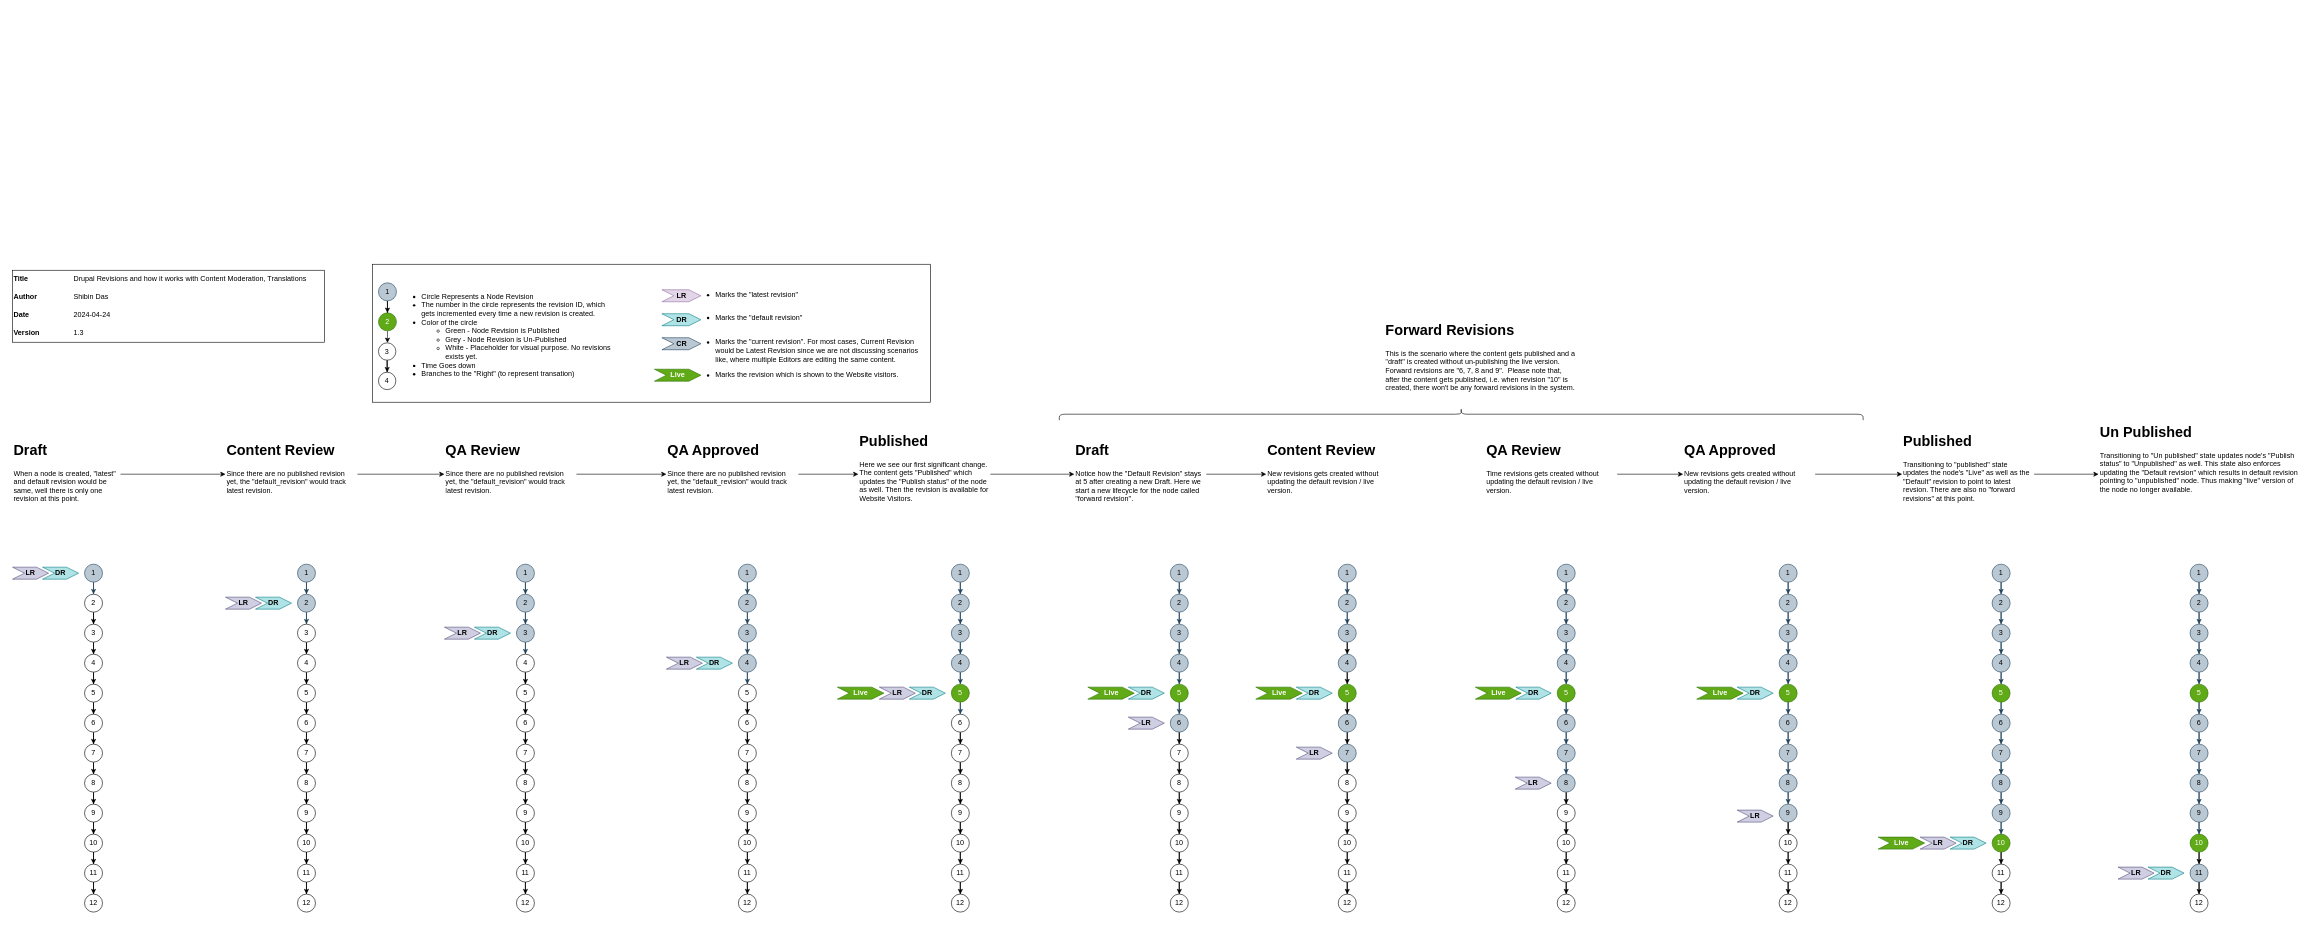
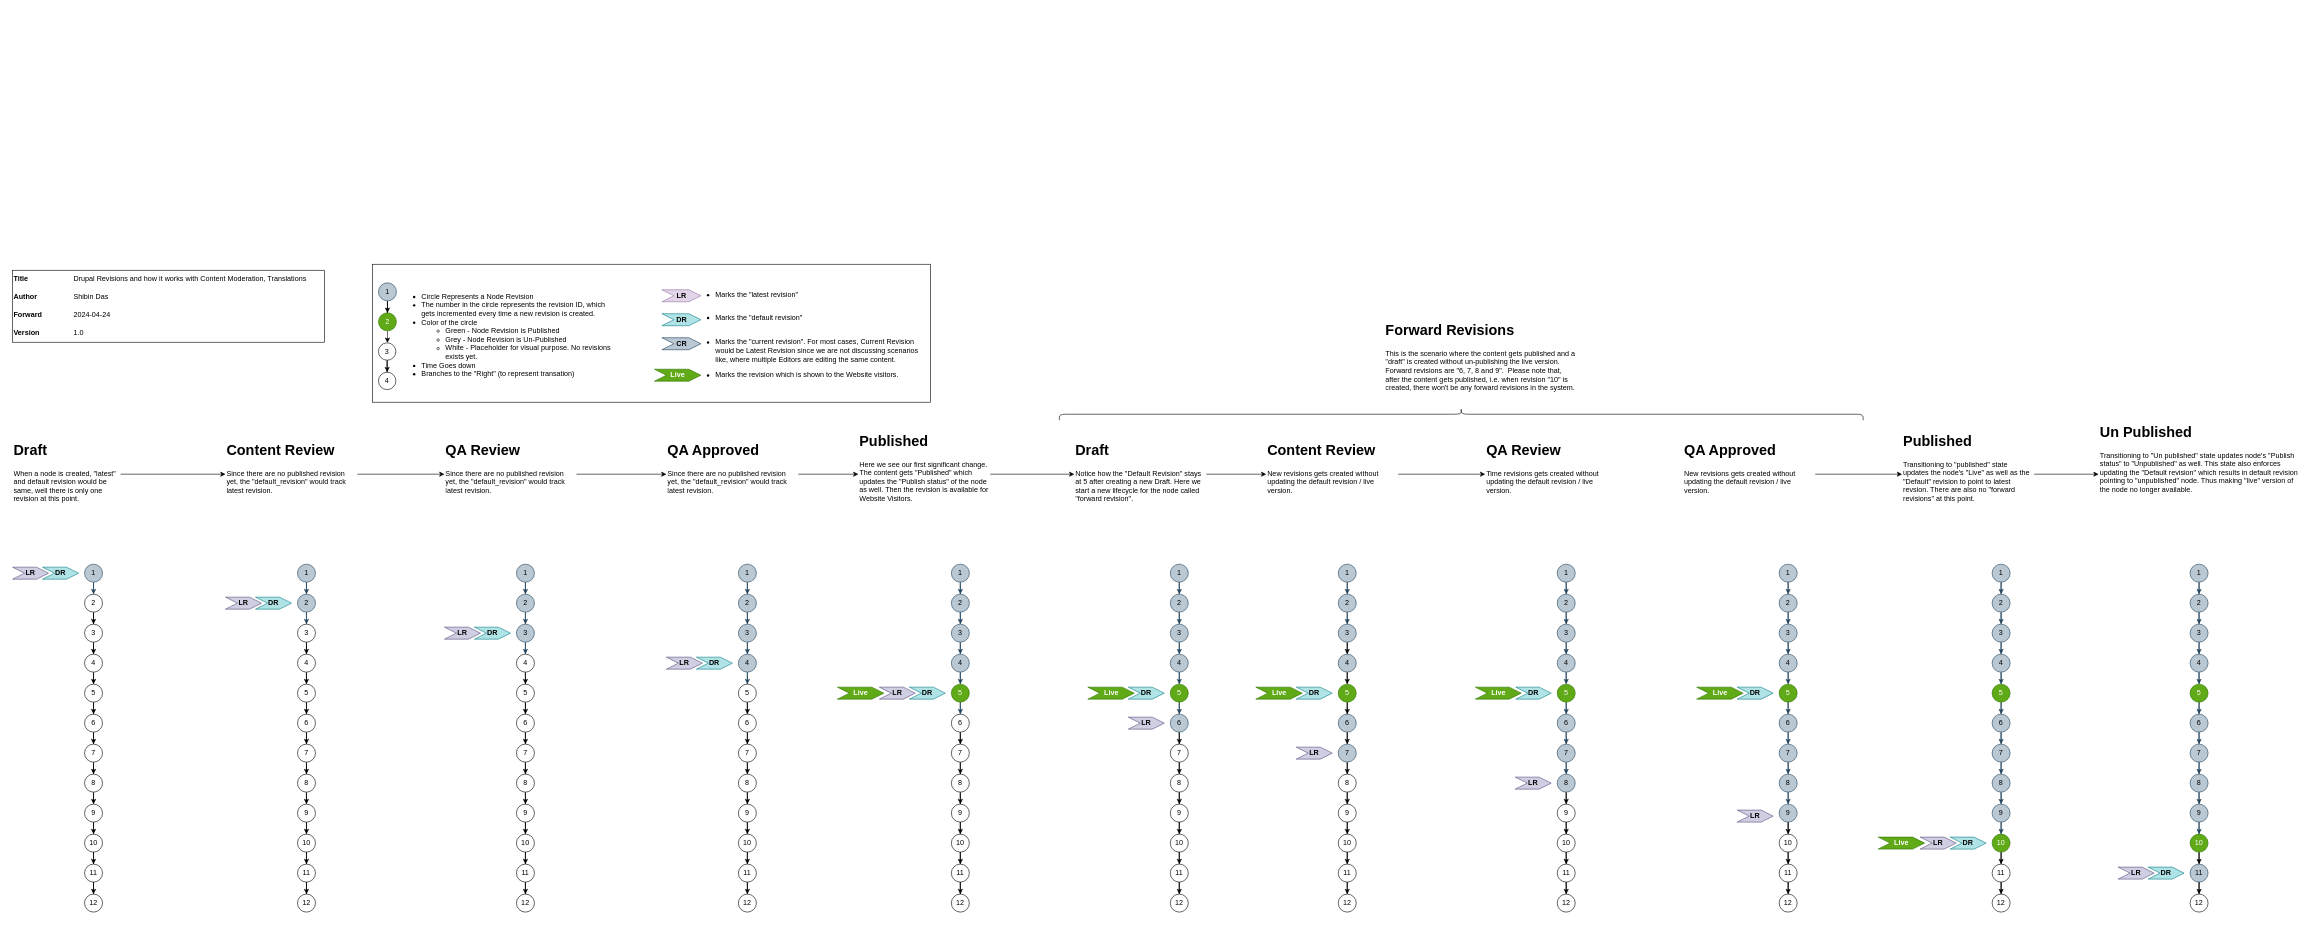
- <mxCell id="327" value="Date" style="text;html=1;align=left;verticalAlign=middle;whiteSpace=wrap;rounded=0;fontStyle=1" vertex="1" parent="324"><mxGeometry y="60" width="110" height="30" as="geometry" /></mxCell>
+ <mxCell id="327" value="Forward" style="text;html=1;align=left;verticalAlign=middle;whiteSpace=wrap;rounded=0;fontStyle=1" vertex="1" parent="324"><mxGeometry y="60" width="110" height="30" as="geometry" /></mxCell>
- <mxCell id="332" value="1.3" style="text;html=1;align=left;verticalAlign=middle;whiteSpace=wrap;rounded=0;" vertex="1" parent="324"><mxGeometry x="100" y="90" width="110" height="30" as="geometry" /></mxCell>
+ <mxCell id="332" value="1.0" style="text;html=1;align=left;verticalAlign=middle;whiteSpace=wrap;rounded=0;" vertex="1" parent="324"><mxGeometry x="100" y="90" width="110" height="30" as="geometry" /></mxCell>
+ <mxCell id="163" style="edgeStyle=orthogonalEdgeStyle;rounded=0;orthogonalLoop=1;jettySize=auto;html=1;" edge="1" parent="1" source="164" target="166"><mxGeometry relative="1" as="geometry" /></mxCell>
- <mxCell id="165" style="edgeStyle=orthogonalEdgeStyle;rounded=0;orthogonalLoop=1;jettySize=auto;html=1;" edge="1" parent="1" source="166" target="168"><mxGeometry relative="1" as="geometry" /></mxCell>
